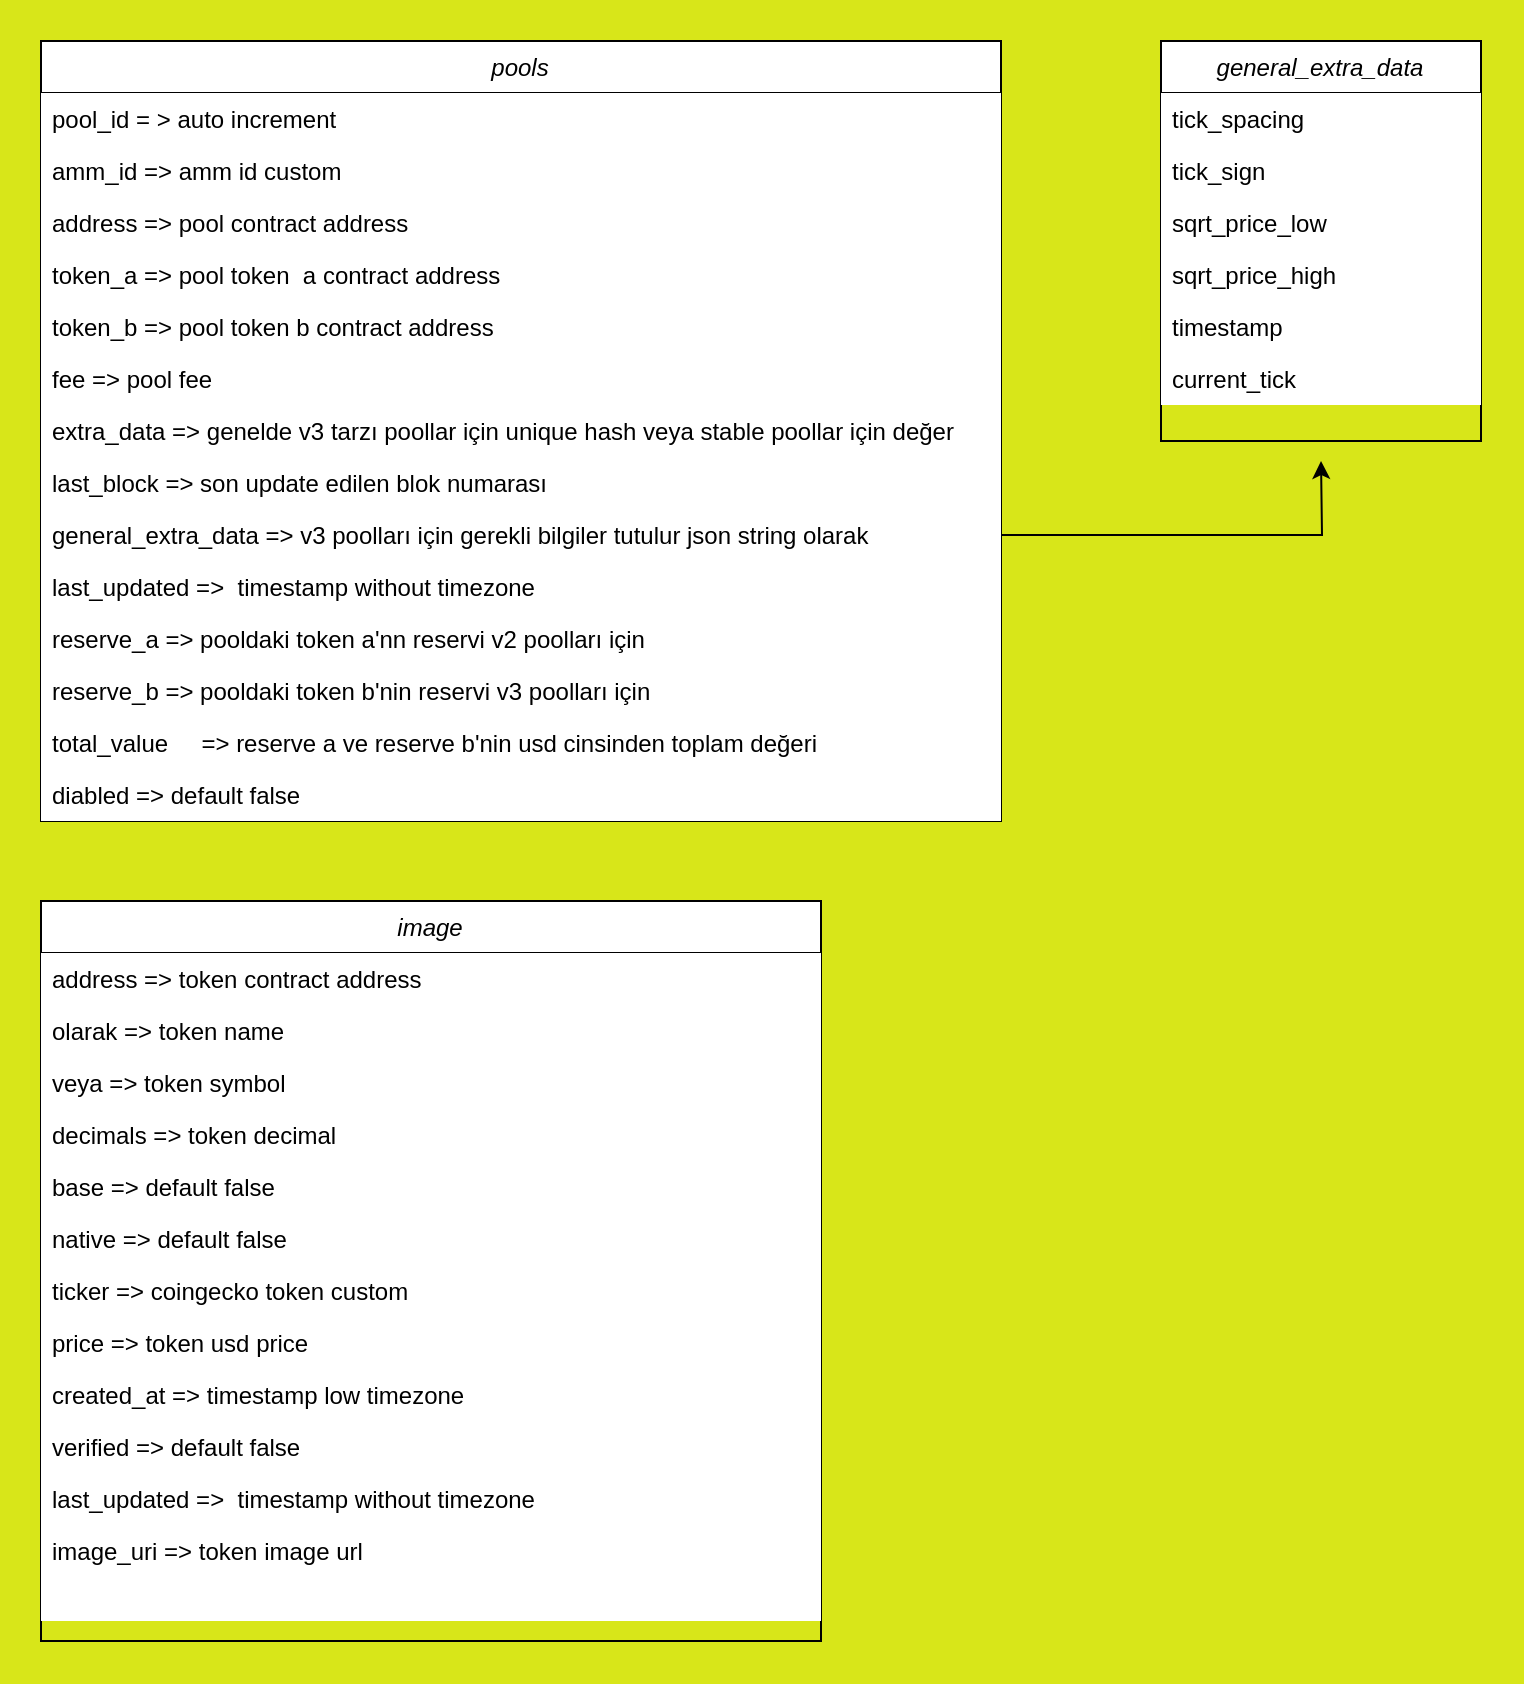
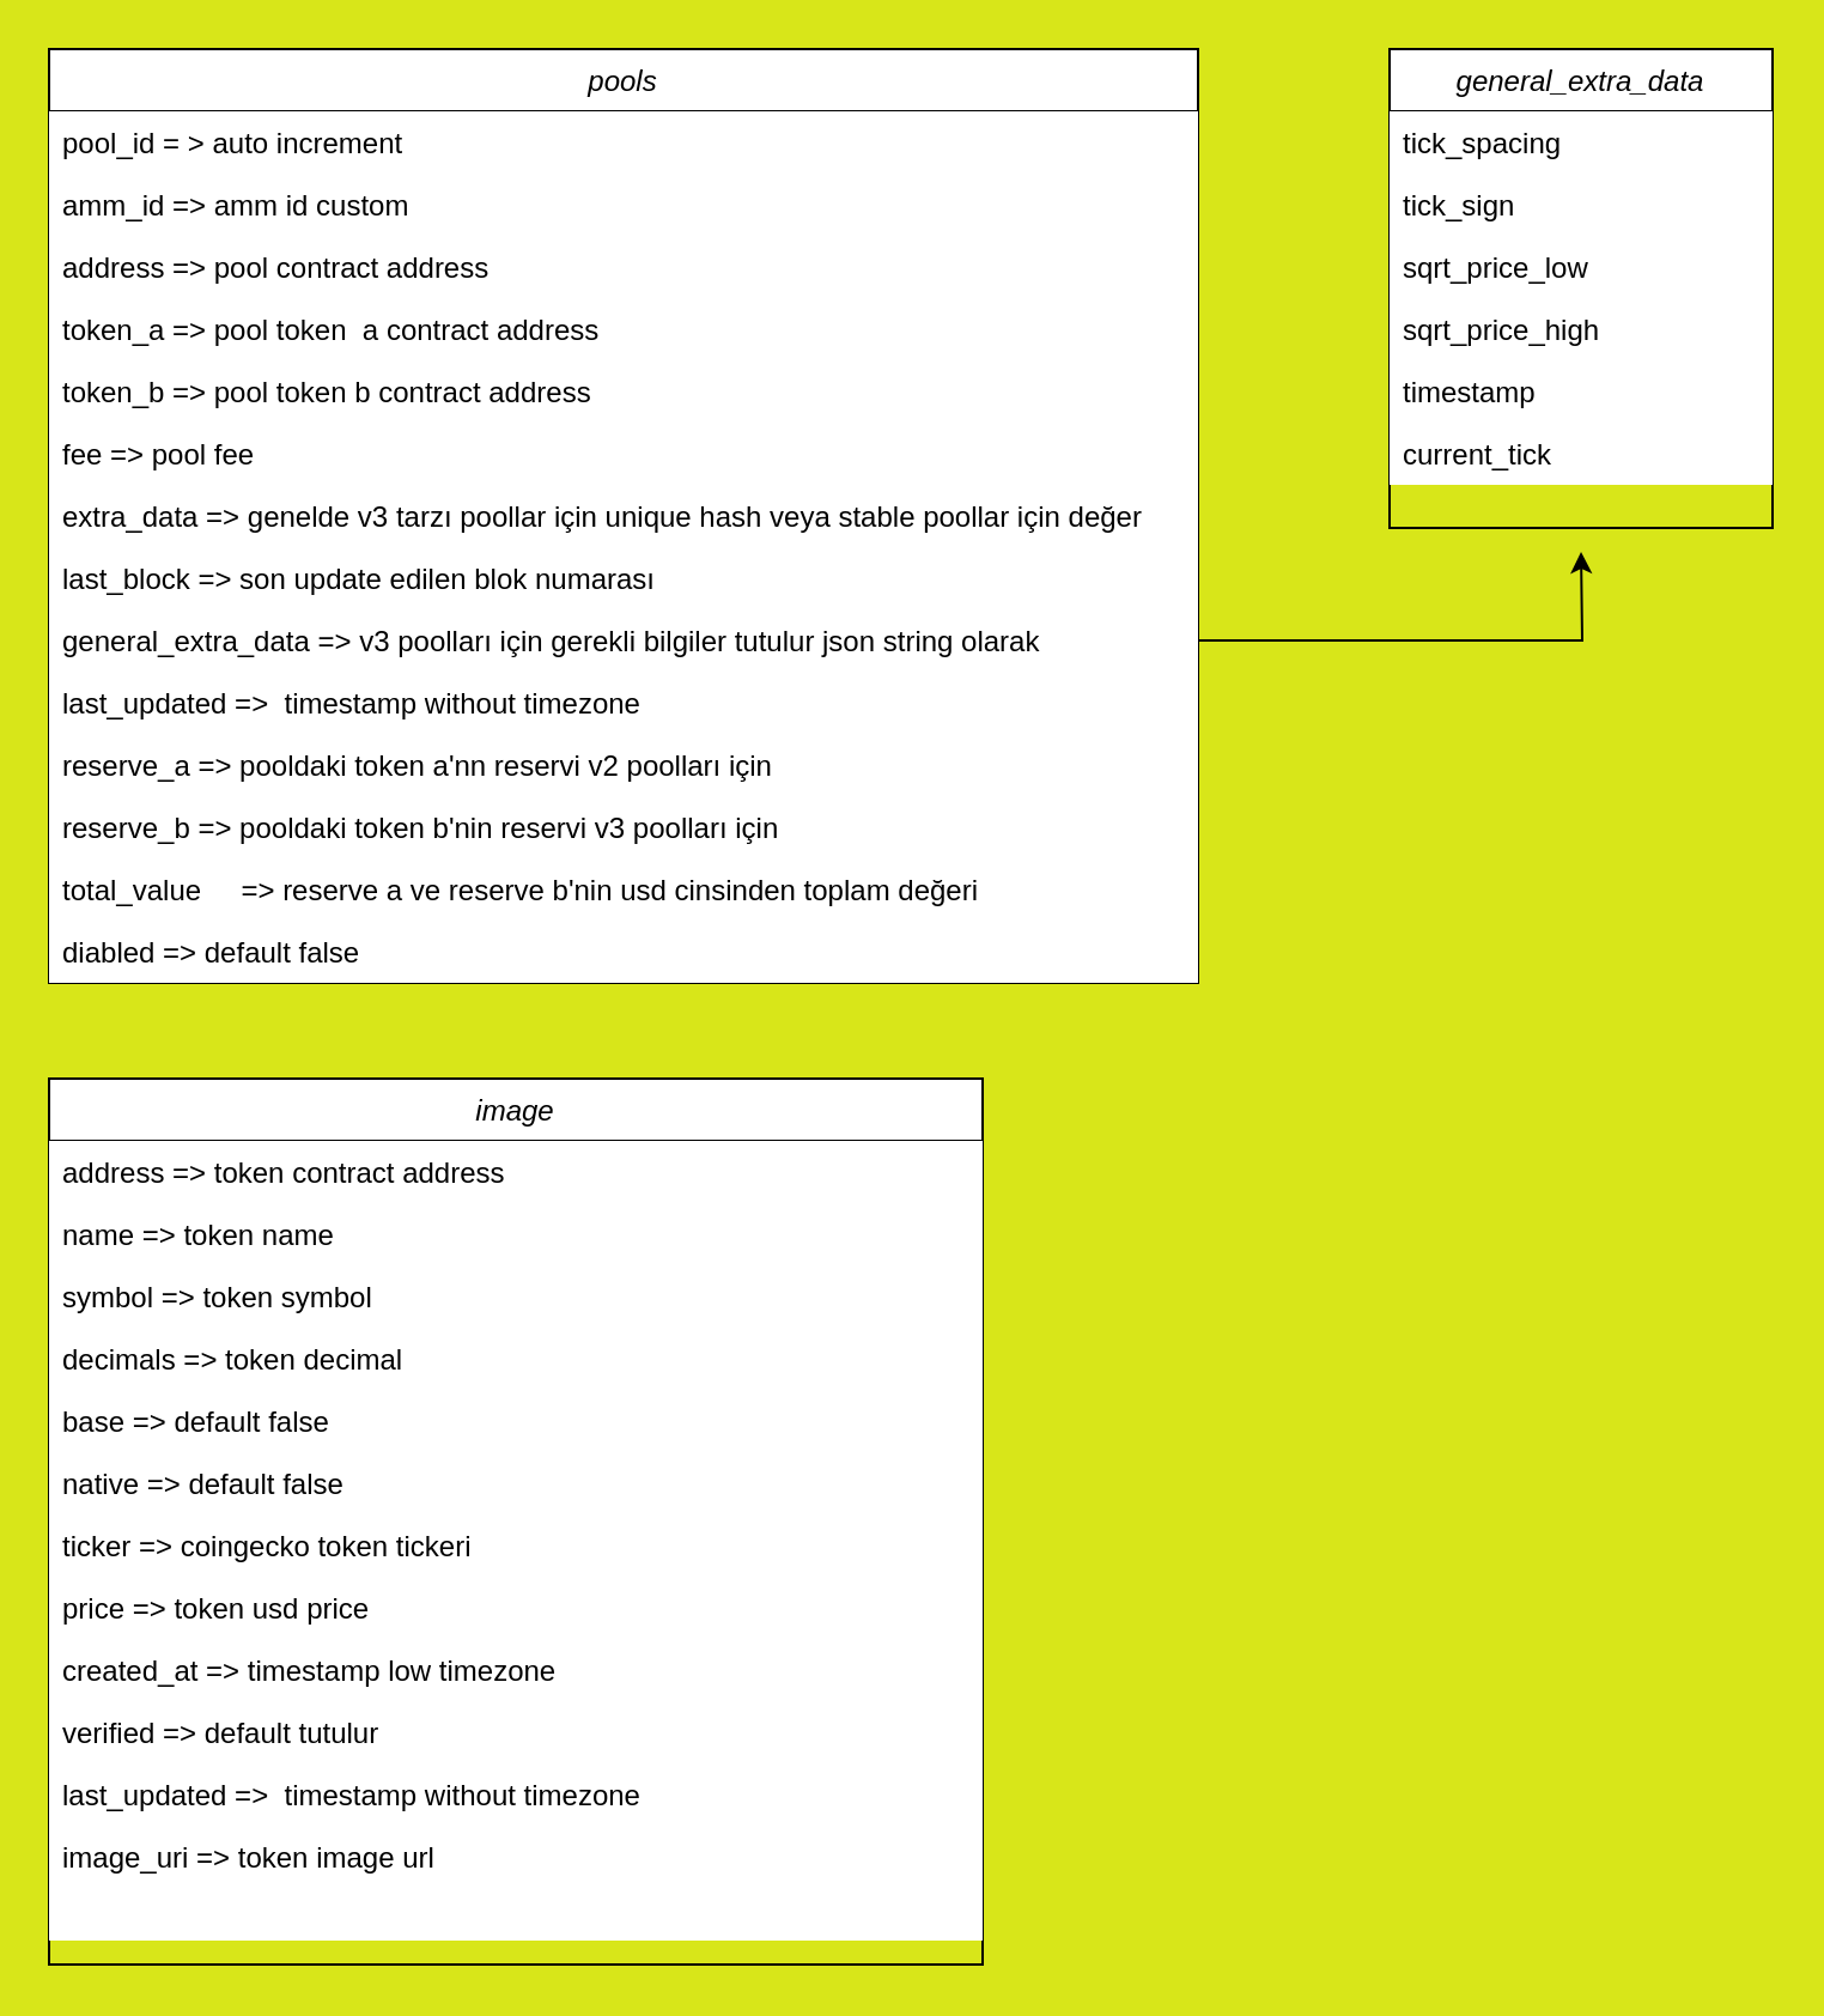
- <mxCell id="20" value="olarak =&gt; token name" style="text;align=left;verticalAlign=top;spacingLeft=4;spacingRight=4;overflow=hidden;rotatable=0;points=[[0,0.5],[1,0.5]];portConstraint=eastwest;rounded=0;shadow=0;html=0;fillColor=default;" parent="18" vertex="1"><mxGeometry y="52" width="390" height="26" as="geometry" /></mxCell>
+ <mxCell id="20" value="name =&gt; token name" style="text;align=left;verticalAlign=top;spacingLeft=4;spacingRight=4;overflow=hidden;rotatable=0;points=[[0,0.5],[1,0.5]];portConstraint=eastwest;rounded=0;shadow=0;html=0;fillColor=default;" parent="18" vertex="1"><mxGeometry y="52" width="390" height="26" as="geometry" /></mxCell>
- <mxCell id="21" value="veya =&gt; token symbol" style="text;align=left;verticalAlign=top;spacingLeft=4;spacingRight=4;overflow=hidden;rotatable=0;points=[[0,0.5],[1,0.5]];portConstraint=eastwest;rounded=0;shadow=0;html=0;fillColor=default;" parent="18" vertex="1"><mxGeometry y="78" width="390" height="26" as="geometry" /></mxCell>
+ <mxCell id="21" value="symbol =&gt; token symbol" style="text;align=left;verticalAlign=top;spacingLeft=4;spacingRight=4;overflow=hidden;rotatable=0;points=[[0,0.5],[1,0.5]];portConstraint=eastwest;rounded=0;shadow=0;html=0;fillColor=default;" parent="18" vertex="1"><mxGeometry y="78" width="390" height="26" as="geometry" /></mxCell>
- <mxCell id="25" value="ticker =&gt; coingecko token custom " style="text;align=left;verticalAlign=top;spacingLeft=4;spacingRight=4;overflow=hidden;rotatable=0;points=[[0,0.5],[1,0.5]];portConstraint=eastwest;rounded=0;shadow=0;html=0;fillColor=default;" parent="18" vertex="1"><mxGeometry y="182" width="390" height="26" as="geometry" /></mxCell>
+ <mxCell id="25" value="ticker =&gt; coingecko token tickeri " style="text;align=left;verticalAlign=top;spacingLeft=4;spacingRight=4;overflow=hidden;rotatable=0;points=[[0,0.5],[1,0.5]];portConstraint=eastwest;rounded=0;shadow=0;html=0;fillColor=default;" parent="18" vertex="1"><mxGeometry y="182" width="390" height="26" as="geometry" /></mxCell>
- <mxCell id="28" value="verified =&gt; default false" style="text;align=left;verticalAlign=top;spacingLeft=4;spacingRight=4;overflow=hidden;rotatable=0;points=[[0,0.5],[1,0.5]];portConstraint=eastwest;rounded=0;shadow=0;html=0;fillColor=default;" parent="18" vertex="1"><mxGeometry y="260" width="390" height="26" as="geometry" /></mxCell>
+ <mxCell id="28" value="verified =&gt; default tutulur" style="text;align=left;verticalAlign=top;spacingLeft=4;spacingRight=4;overflow=hidden;rotatable=0;points=[[0,0.5],[1,0.5]];portConstraint=eastwest;rounded=0;shadow=0;html=0;fillColor=default;" parent="18" vertex="1"><mxGeometry y="260" width="390" height="26" as="geometry" /></mxCell>
